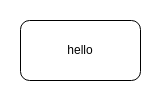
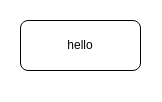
- <mxCell id="2" value="hello" style="rounded=1;whiteSpace=wrap;html=1;" vertex="1" parent="1"><mxGeometry x="20" y="20" width="120" height="60" as="geometry" /></mxCell>
+ <mxCell id="2" value="hello" style="rounded=1;whiteSpace=wrap;html=1;" vertex="1" parent="1"><mxGeometry x="20" y="20" width="120" height="50" as="geometry" /></mxCell>
